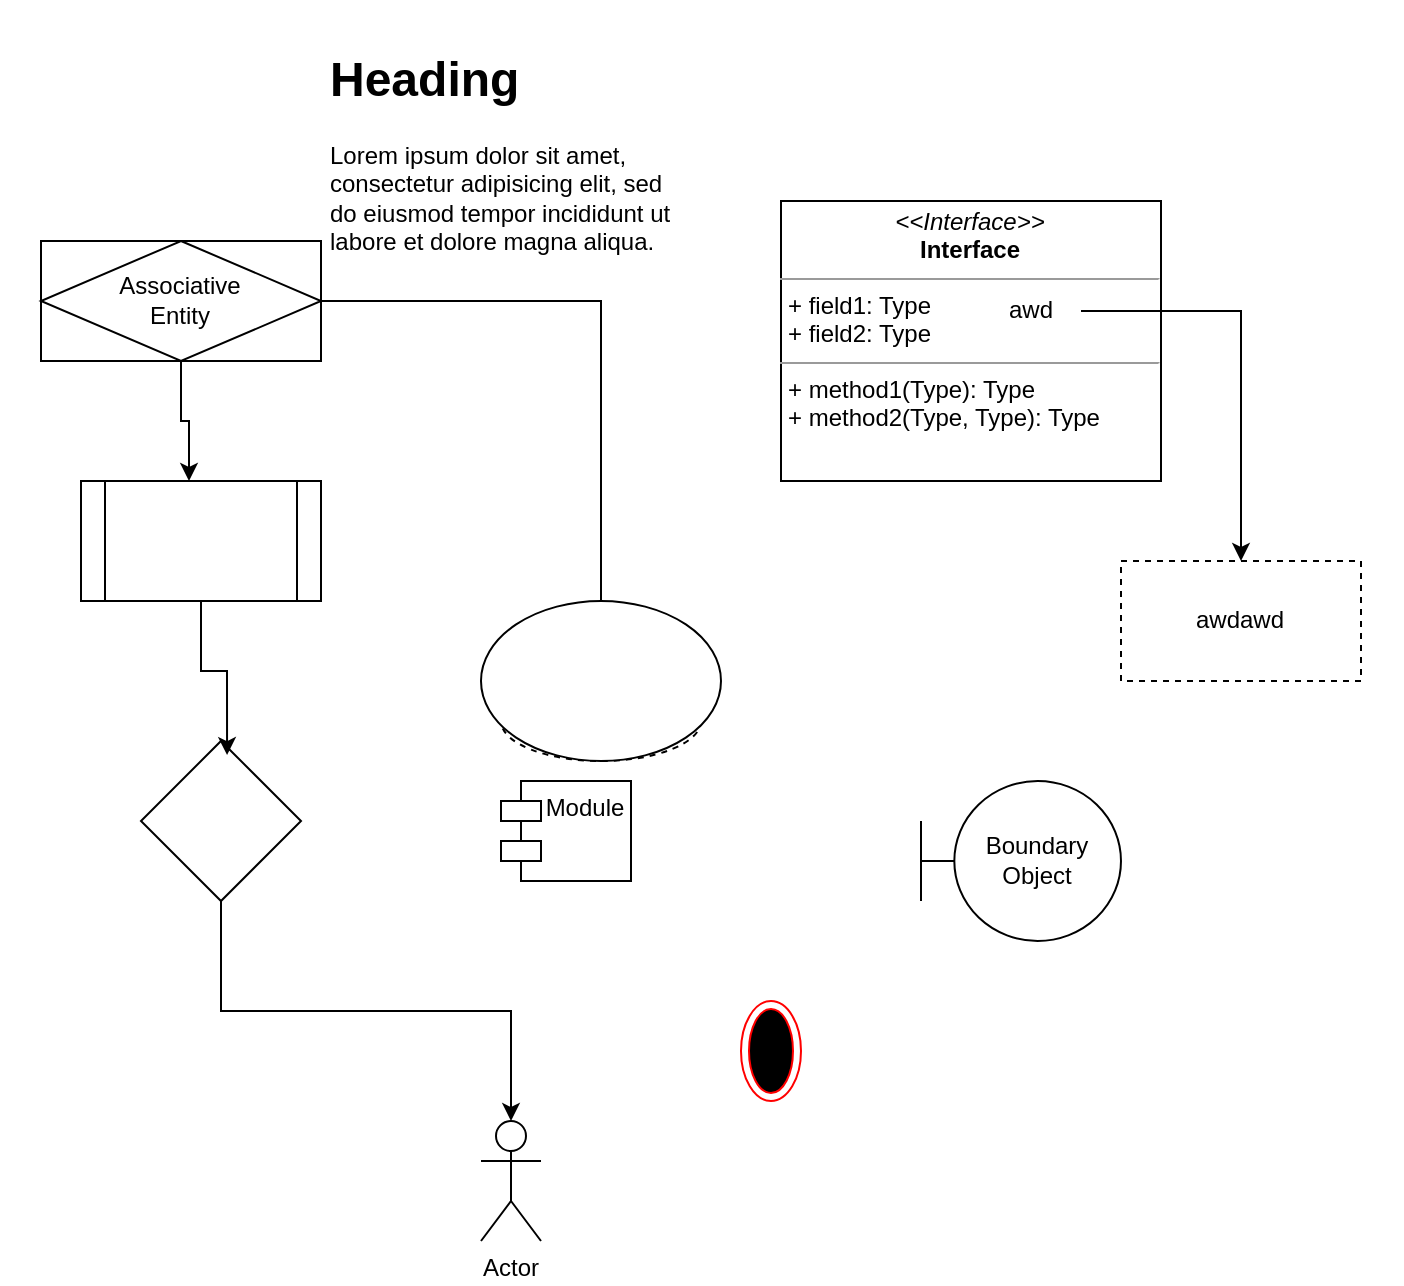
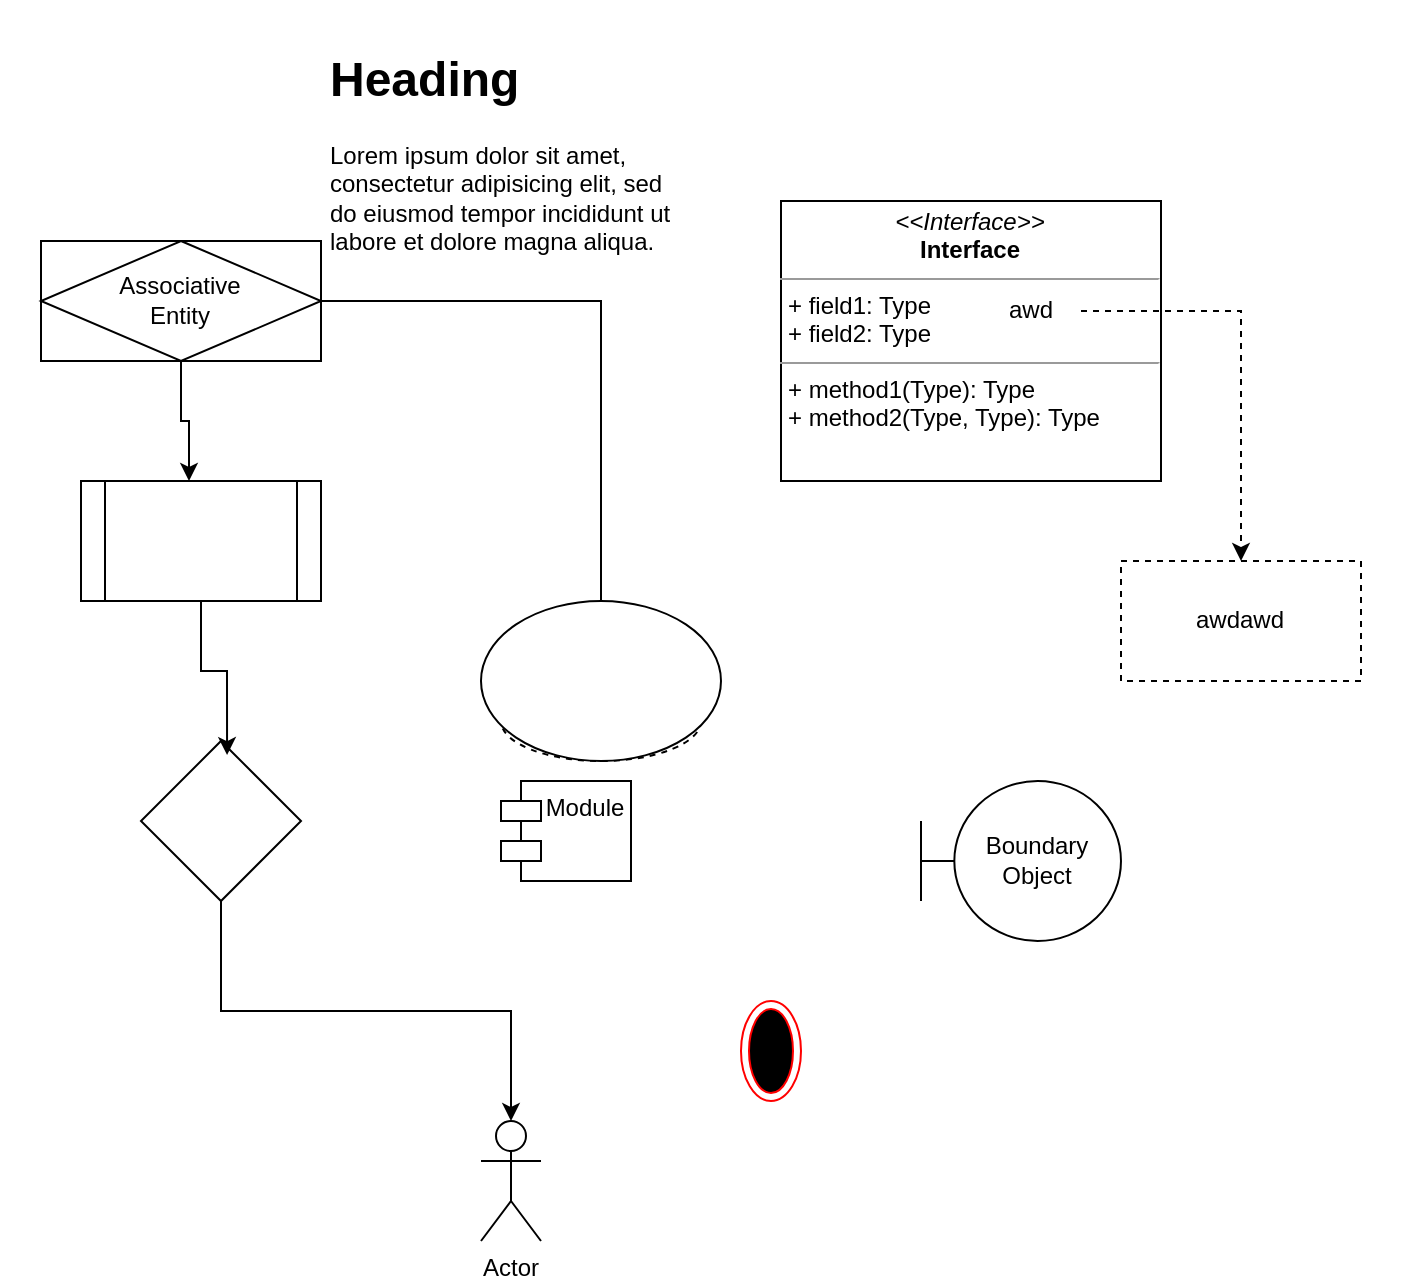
- <mxCell id="15" value="" style="edgeStyle=orthogonalEdgeStyle;rounded=0;orthogonalLoop=1;jettySize=auto;html=1;" parent="1" source="16" target="17" edge="1"><mxGeometry relative="1" as="geometry" /></mxCell>
+ <mxCell id="15" value="" style="edgeStyle=orthogonalEdgeStyle;rounded=0;orthogonalLoop=1;jettySize=auto;html=1;dashed=1;" parent="1" source="16" target="17" edge="1"><mxGeometry relative="1" as="geometry" /></mxCell>
